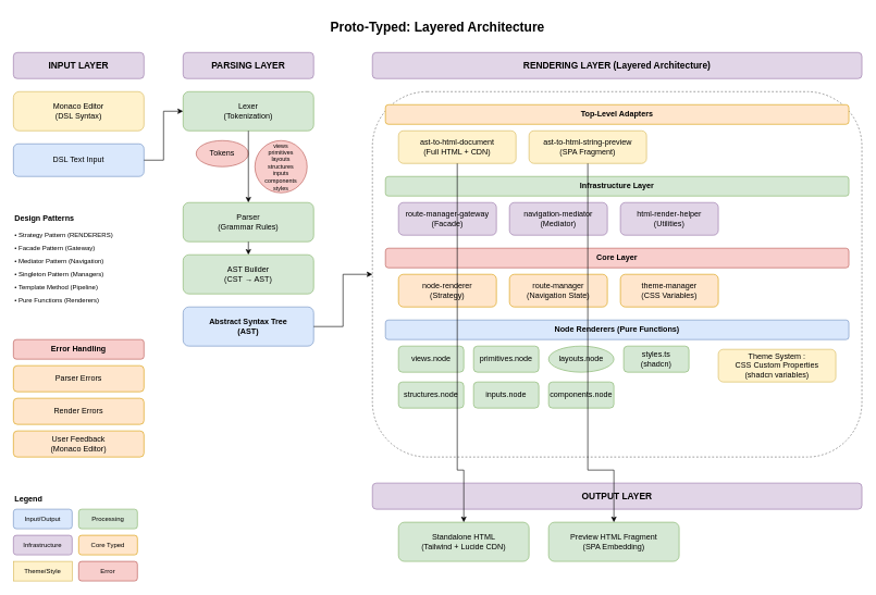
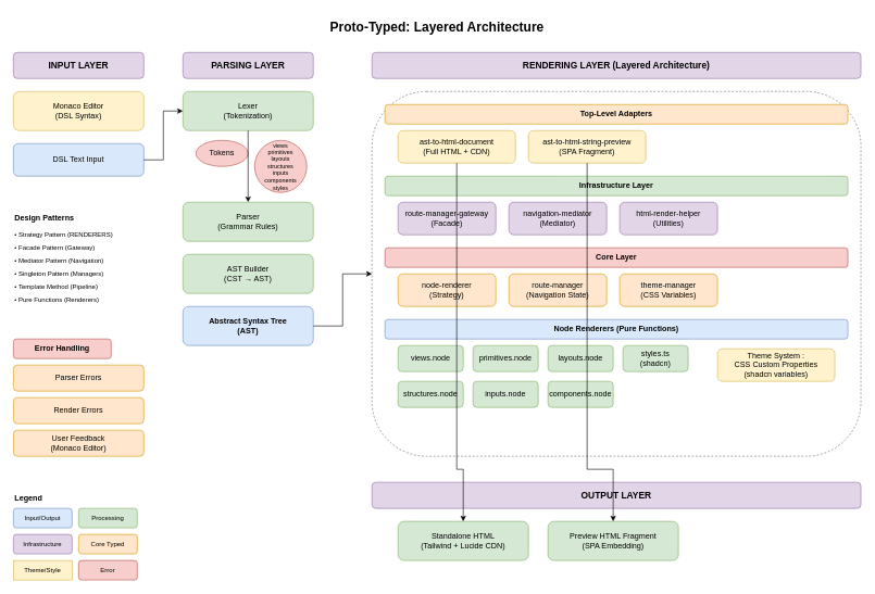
- <mxCell id="13" style="edgeStyle=orthogonalEdgeStyle;rounded=0;orthogonalLoop=1;jettySize=auto;html=1;exitX=0.5;exitY=1;exitDx=0;exitDy=0;entryX=0.5;entryY=0;entryDx=0;entryDy=0;" parent="1" source="12" target="14" edge="1"><mxGeometry relative="1" as="geometry" /></mxCell>
- <mxCell id="51" value="Error Handling" style="rounded=1;whiteSpace=wrap;html=1;fillColor=#f8cecc;strokeColor=#b85450;fontStyle=1" parent="1" vertex="1"><mxGeometry x="20" y="520" width="200" height="30" as="geometry" /></mxCell>
+ <mxCell id="51" value="Error Handling" style="rounded=1;whiteSpace=wrap;html=1;fillColor=#f8cecc;strokeColor=#b85450;fontStyle=1" parent="1" vertex="1"><mxGeometry x="20" y="520" width="150" height="30" as="geometry" /></mxCell>
- <mxCell id="33" value="layouts.node" style="ellipse;whiteSpace=wrap;html=1;fillColor=#d5e8d4;strokeColor=#82b366;" parent="1" vertex="1"><mxGeometry x="840" y="530" width="100" height="40" as="geometry" /></mxCell>
+ <mxCell id="33" value="layouts.node" style="rounded=1;whiteSpace=wrap;html=1;fillColor=#d5e8d4;strokeColor=#82b366;" parent="1" vertex="1"><mxGeometry x="840" y="530" width="100" height="40" as="geometry" /></mxCell>
